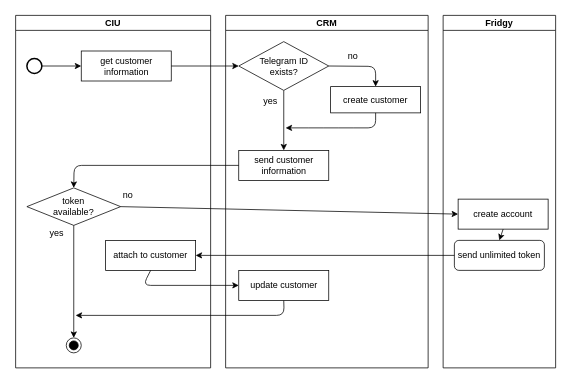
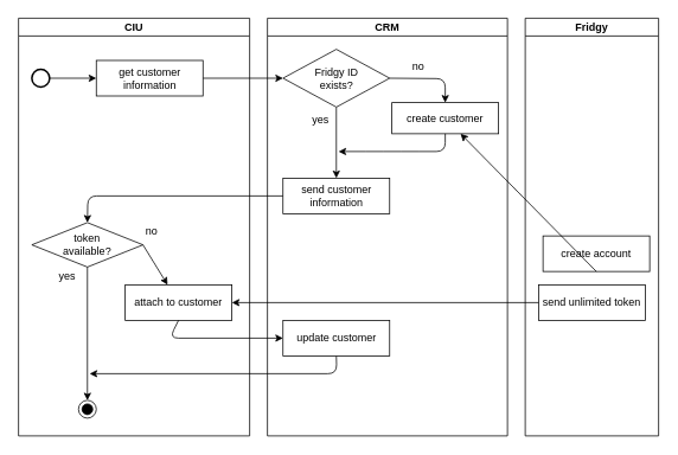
- <mxCell id="15" value="Telegram ID&lt;br&gt;exists?" style="rhombus;whiteSpace=wrap;html=1;strokeColor=#000000;" vertex="1" parent="13"><mxGeometry x="17.5" y="35" width="120" height="65" as="geometry" /></mxCell>
+ <mxCell id="15" value="Fridgy ID&lt;br&gt;exists?" style="rhombus;whiteSpace=wrap;html=1;strokeColor=#000000;" vertex="1" parent="13"><mxGeometry x="17.5" y="35" width="120" height="65" as="geometry" /></mxCell>
- <mxCell id="31" value="" style="endArrow=classic;html=1;exitX=1;exitY=0.5;exitDx=0;exitDy=0;entryX=0;entryY=0.5;entryDx=0;entryDy=0;" edge="1" parent="1" source="4" target="23"><mxGeometry width="50" height="50" relative="1" as="geometry"><mxPoint x="140" y="263.11" as="sourcePoint" /><mxPoint x="620" y="267" as="targetPoint" /></mxGeometry></mxCell>
+ <mxCell id="31" value="" style="endArrow=classic;html=1;exitX=1;exitY=0.5;exitDx=0;exitDy=0;" edge="1" parent="1" source="4" target="7"><mxGeometry width="50" height="50" relative="1" as="geometry"><mxPoint x="140" y="263.11" as="sourcePoint" /><mxPoint x="620" y="267" as="targetPoint" /></mxGeometry></mxCell>
- <mxCell id="24" value="" style="endArrow=classic;html=1;exitX=0.5;exitY=1;exitDx=0;exitDy=0;entryX=0.5;entryY=0;entryDx=0;entryDy=0;" edge="1" parent="22" source="23" target="25"><mxGeometry width="50" height="50" relative="1" as="geometry"><mxPoint x="-100" y="340" as="sourcePoint" /><mxPoint x="-350" y="324" as="targetPoint" /></mxGeometry></mxCell>
+ <mxCell id="24" value="" style="endArrow=classic;html=1;exitX=0.5;exitY=1;exitDx=0;exitDy=0;" edge="1" parent="22" source="23" target="16"><mxGeometry width="50" height="50" relative="1" as="geometry"><mxPoint x="-100" y="340" as="sourcePoint" /><mxPoint x="-350" y="324" as="targetPoint" /></mxGeometry></mxCell>
- <mxCell id="25" value="send unlimited token" style="whiteSpace=wrap;html=1;rounded=1;" vertex="1" parent="22"><mxGeometry x="15" y="300" width="120" height="40" as="geometry" /></mxCell>
+ <mxCell id="25" value="send unlimited token" style="rounded=0;whiteSpace=wrap;html=1;" vertex="1" parent="22"><mxGeometry x="15" y="300" width="120" height="40" as="geometry" /></mxCell>
